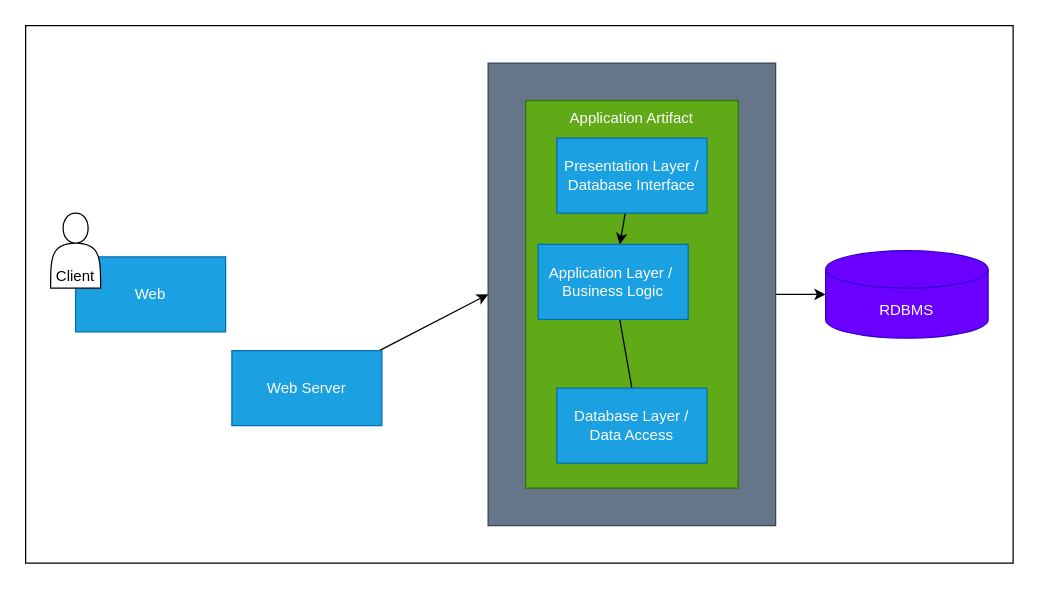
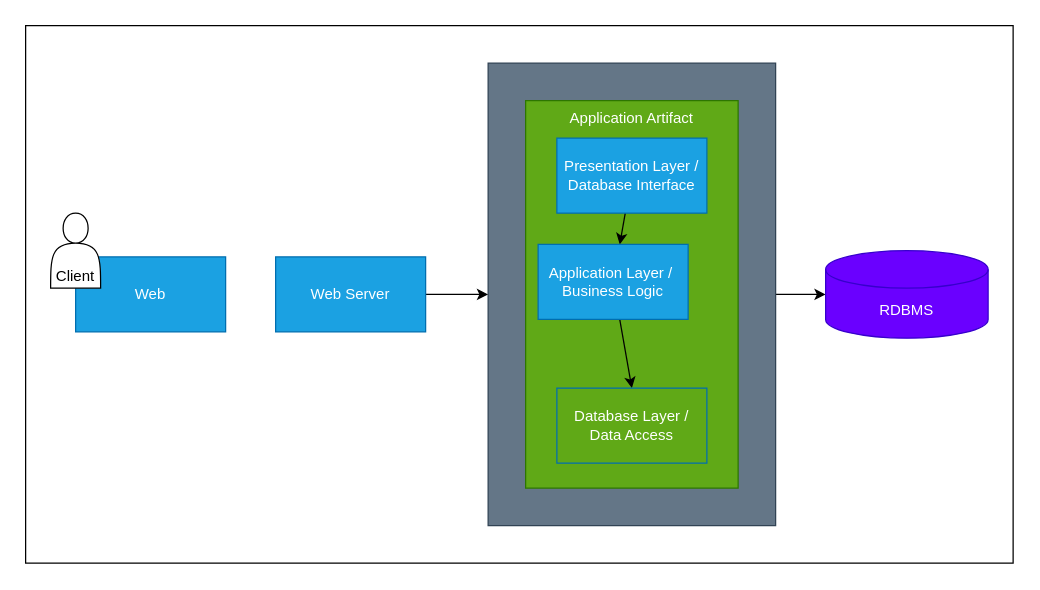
- <mxCell id="8" style="edgeStyle=none;html=1;entryX=0.5;entryY=0;entryDx=0;entryDy=0;endArrow=none;" edge="1" parent="1" source="9" target="10"><mxGeometry relative="1" as="geometry" /></mxCell>
+ <mxCell id="8" style="edgeStyle=none;html=1;entryX=0.5;entryY=0;entryDx=0;entryDy=0;" edge="1" parent="1" source="9" target="10"><mxGeometry relative="1" as="geometry" /></mxCell>
- <mxCell id="13" value="Web Server" style="whiteSpace=wrap;html=1;fillColor=#1ba1e2;fontColor=#ffffff;strokeColor=#006EAF;" vertex="1" parent="1"><mxGeometry x="185" y="280" width="120" height="60" as="geometry" /></mxCell>
+ <mxCell id="13" value="Web Server" style="whiteSpace=wrap;html=1;fillColor=#1ba1e2;fontColor=#ffffff;strokeColor=#006EAF;" vertex="1" parent="1"><mxGeometry x="220" y="205" width="120" height="60" as="geometry" /></mxCell>
- <mxCell id="10" value="Database Layer / Data Access" style="whiteSpace=wrap;html=1;fillColor=#1ba1e2;fontColor=#ffffff;strokeColor=#006EAF;" vertex="1" parent="1"><mxGeometry x="445" y="310" width="120" height="60" as="geometry" /></mxCell>
+ <mxCell id="10" value="Database Layer / Data Access" style="whiteSpace=wrap;html=1;fillColor=#60a917;fontColor=#ffffff;strokeColor=#006EAF;" vertex="1" parent="1"><mxGeometry x="445" y="310" width="120" height="60" as="geometry" /></mxCell>
